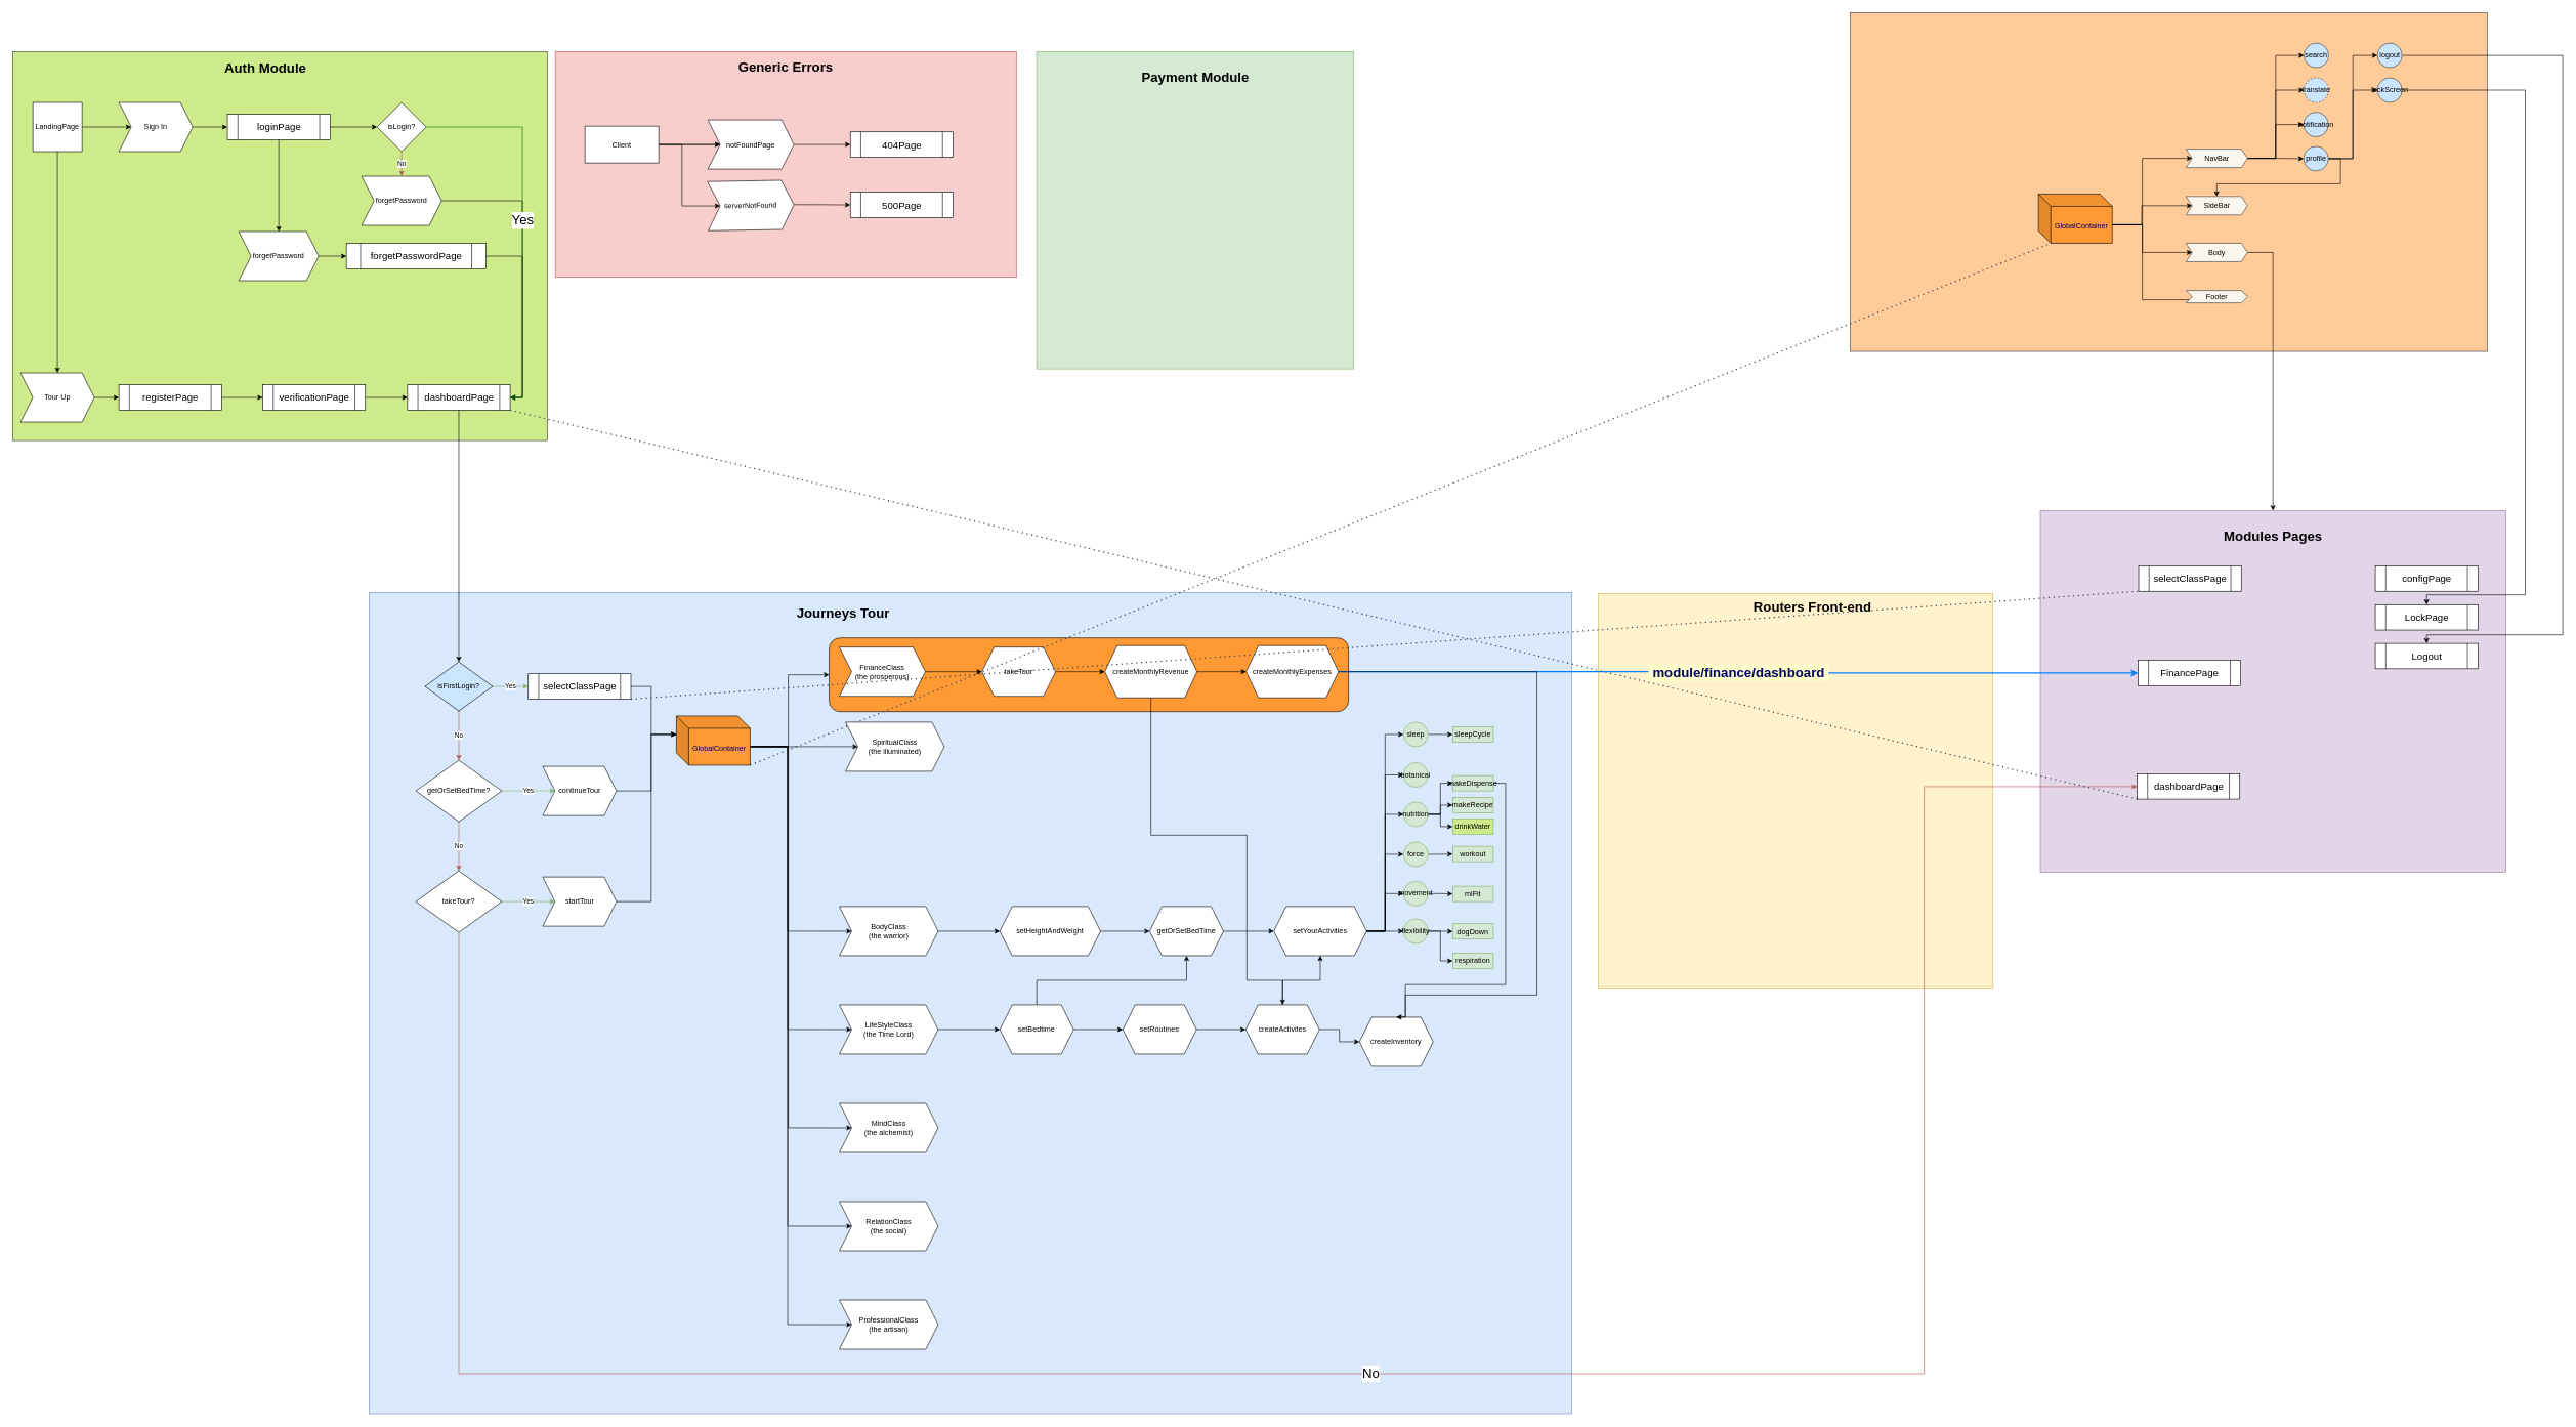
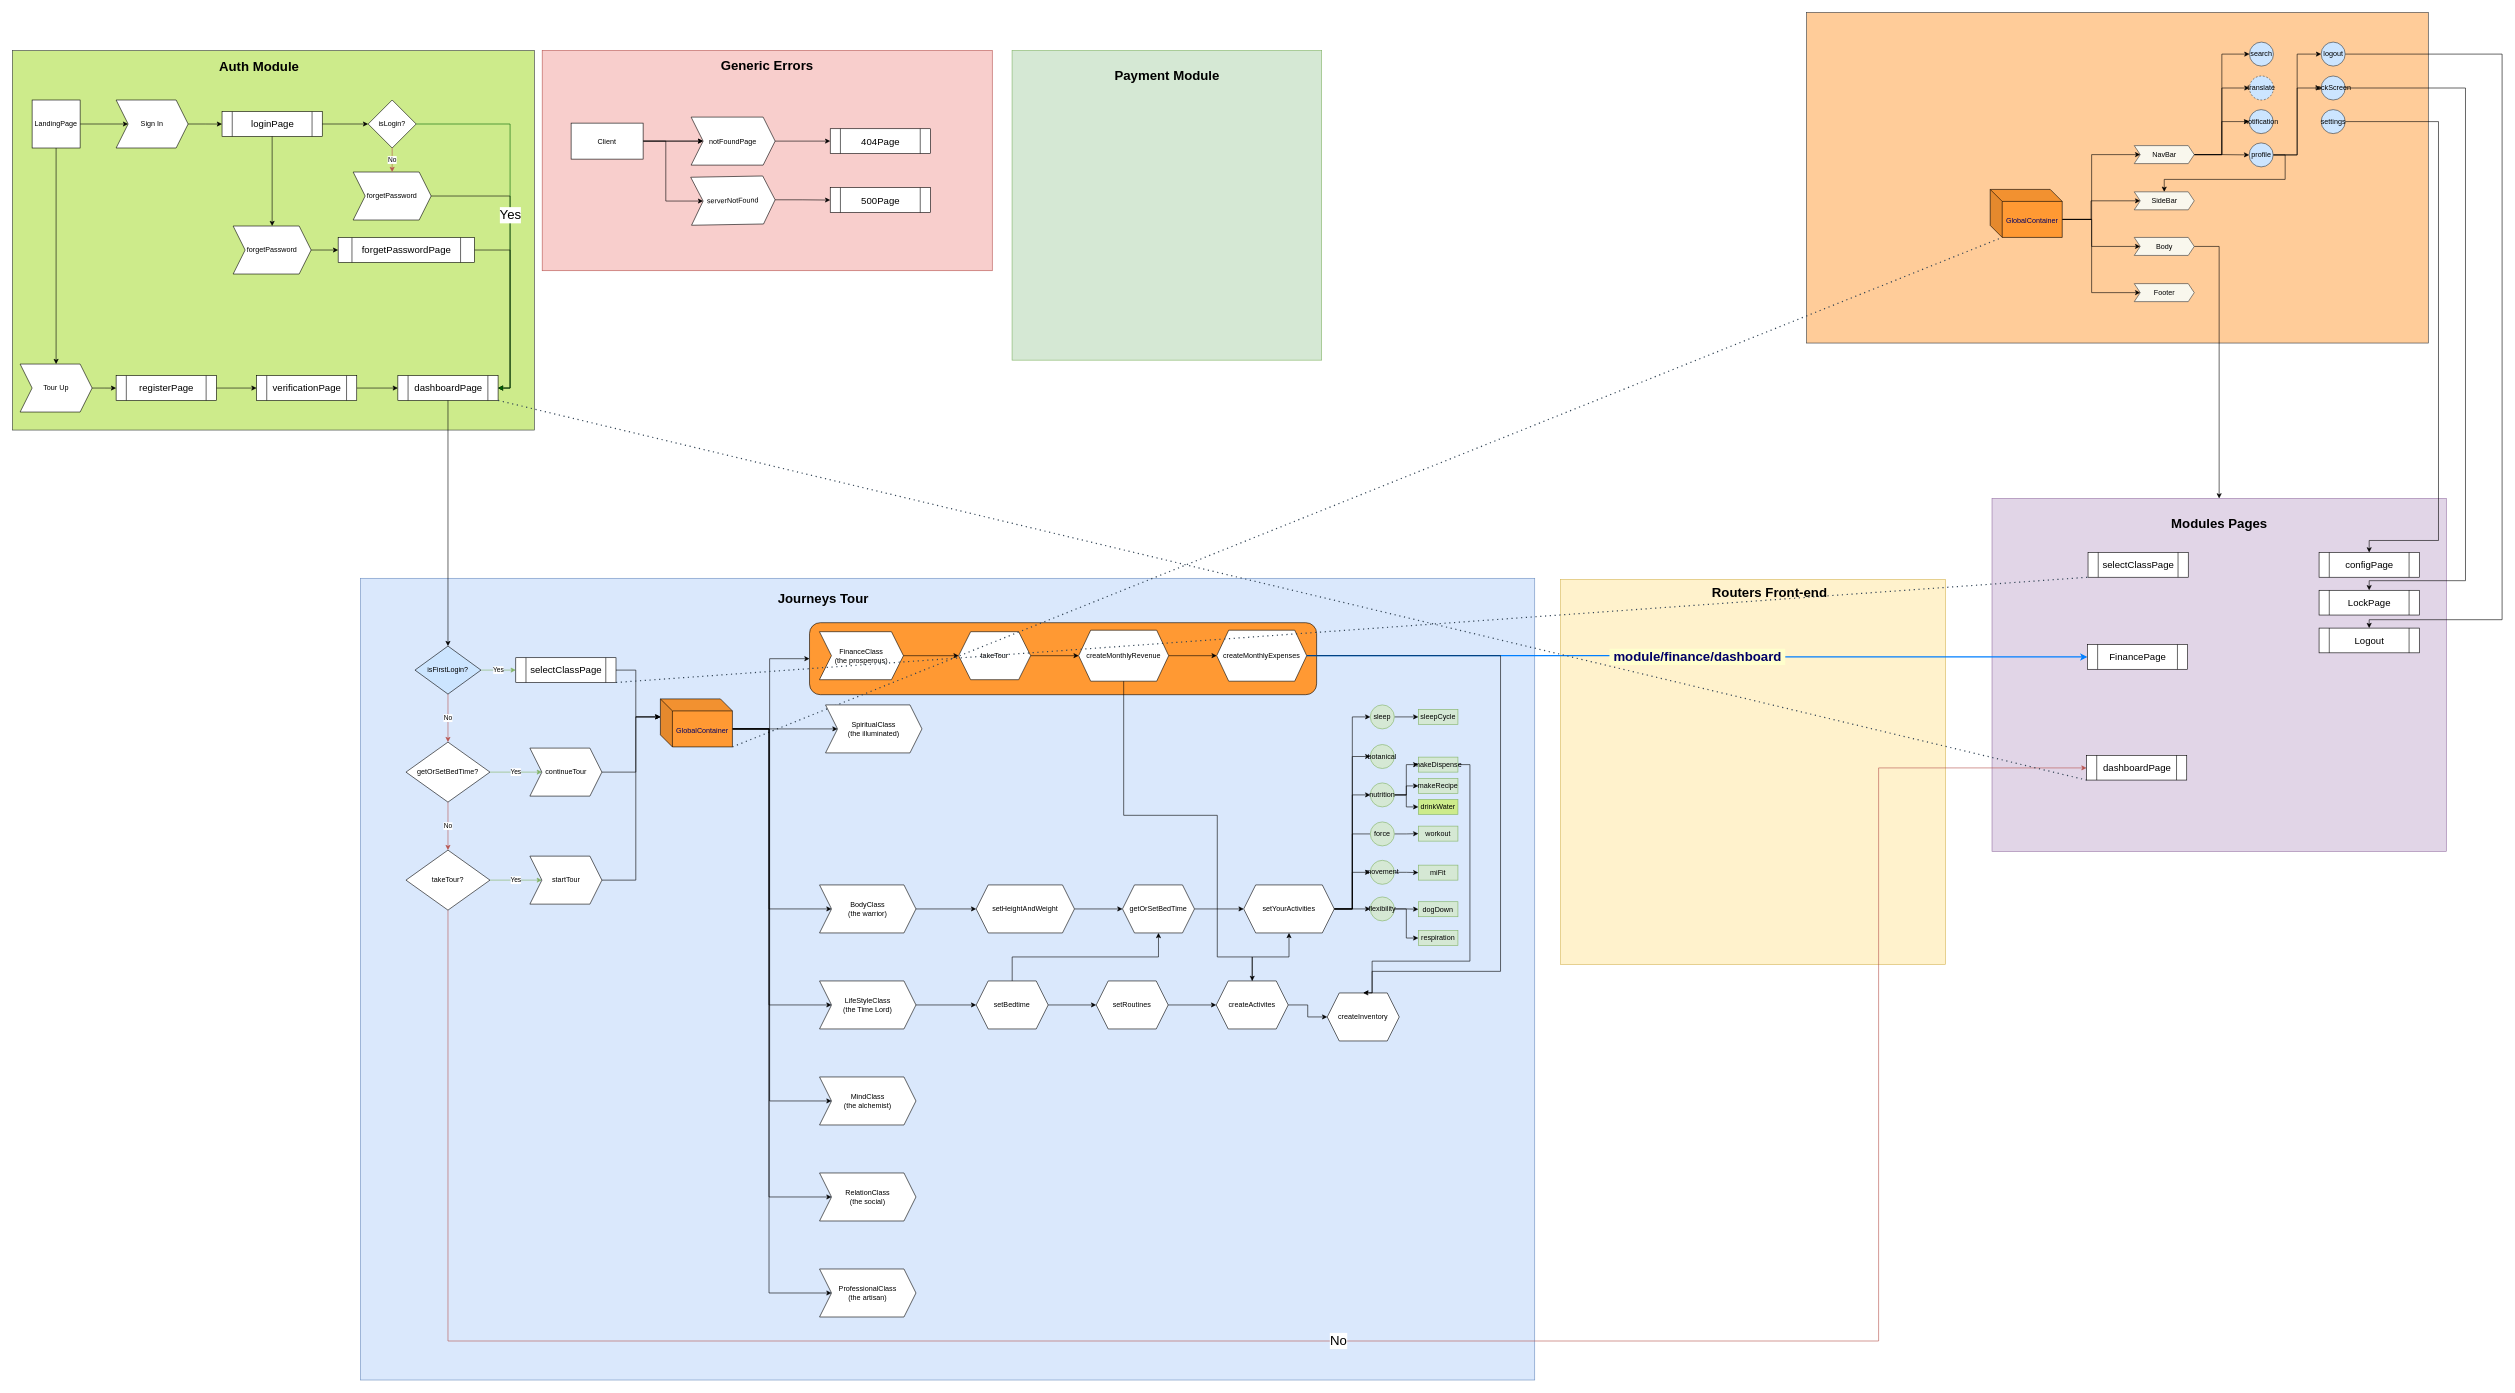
+ <mxCell id="109" value="settings" style="ellipse;whiteSpace=wrap;html=1;fontSize=12;fillColor=#cce5ff;strokeColor=#36393d;" parent="1" vertex="1"><mxGeometry x="3867.5" y="182" width="40" height="40" as="geometry" /></mxCell>
- <mxCell id="99" value="Footer" style="html=1;shadow=0;dashed=0;align=center;verticalAlign=middle;shape=mxgraph.arrows2.arrow;dy=0;dx=10;notch=10;fontSize=12;fillColor=#f9f7ed;strokeColor=#36393d;" parent="1" vertex="1"><mxGeometry x="3556" y="472" width="100" height="20" as="geometry" /></mxCell>
+ <mxCell id="99" value="Footer" style="html=1;shadow=0;dashed=0;align=center;verticalAlign=middle;shape=mxgraph.arrows2.arrow;dy=0;dx=10;notch=10;fontSize=12;fillColor=#f9f7ed;strokeColor=#36393d;" parent="1" vertex="1"><mxGeometry x="3556" y="472" width="100" height="30" as="geometry" /></mxCell>
+ <mxCell id="108" style="edgeStyle=orthogonalEdgeStyle;rounded=0;orthogonalLoop=1;jettySize=auto;html=1;exitX=1;exitY=0.5;exitDx=0;exitDy=0;entryX=0.5;entryY=0;entryDx=0;entryDy=0;" edge="1" parent="1" source="109" target="176"><mxGeometry relative="1" as="geometry"><Array as="points"><mxPoint x="4063" y="202" /><mxPoint x="4063" y="900" /><mxPoint x="3948" y="900" /></Array></mxGeometry></mxCell>
- <mxCell id="142" style="edgeStyle=orthogonalEdgeStyle;rounded=0;orthogonalLoop=1;jettySize=auto;html=1;exitX=1;exitY=0.5;exitDx=0;exitDy=0;entryX=0;entryY=0.5;entryDx=0;entryDy=0;" parent="1" source="148" target="150" edge="1"><mxGeometry relative="1" as="geometry" /></mxCell>
+ <mxCell id="142" style="edgeStyle=orthogonalEdgeStyle;rounded=0;orthogonalLoop=1;jettySize=auto;html=1;exitX=1;exitY=0.5;exitDx=0;exitDy=0;entryX=0;entryY=0.5;entryDx=0;entryDy=0;endArrow=none;" parent="1" source="148" target="150" edge="1"><mxGeometry relative="1" as="geometry" /></mxCell>
